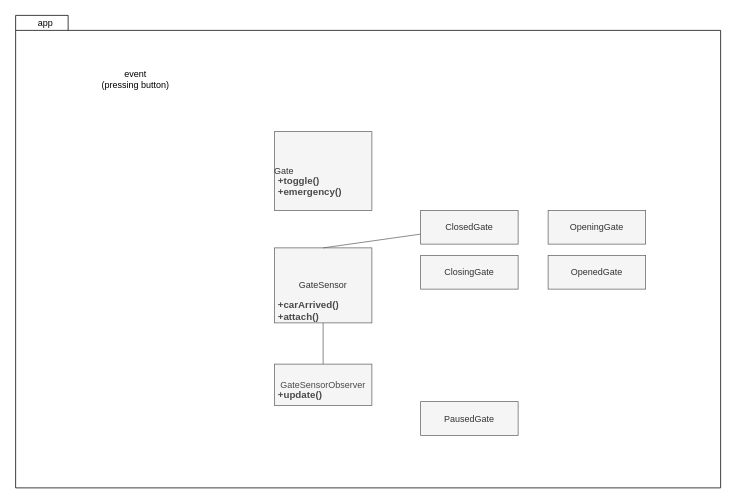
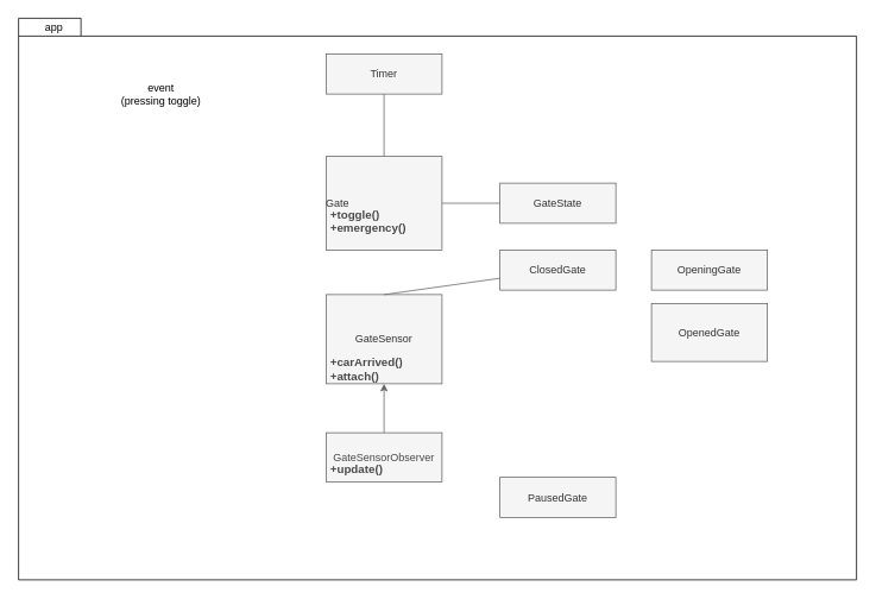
+ <mxCell id="7" value="&lt;span&gt;Timer&lt;/span&gt;" style="whiteSpace=wrap;html=1;fontColor=#333333;strokeColor=#666666;strokeWidth=1;fillColor=#f5f5f5;align=center;spacing=0;" parent="1" vertex="1"><mxGeometry x="365" y="60" width="130" height="45" as="geometry" /></mxCell>
- <mxCell id="3" value="event&lt;br&gt;(pressing button)" style="text;html=1;strokeColor=none;fillColor=none;align=center;verticalAlign=middle;whiteSpace=wrap;rounded=0;" parent="1" vertex="1"><mxGeometry x="130" y="90" width="100" height="30" as="geometry" /></mxCell>
+ <mxCell id="3" value="event&lt;br&gt;(pressing toggle)" style="text;html=1;strokeColor=none;fillColor=none;align=center;verticalAlign=middle;whiteSpace=wrap;rounded=0;" parent="1" vertex="1"><mxGeometry x="130" y="90" width="100" height="30" as="geometry" /></mxCell>
+ <mxCell id="8" value="" style="endArrow=none;endFill=0;endSize=24;html=1;entryX=0.5;entryY=1;entryDx=0;entryDy=0;strokeWidth=1;edgeStyle=orthogonalEdgeStyle;rounded=0;strokeColor=#666666;fillColor=#f5f5f5;exitX=0.5;exitY=0;exitDx=0;exitDy=0;" parent="1" source="6" target="7" edge="1"><mxGeometry width="160" relative="1" as="geometry"><mxPoint x="305" y="196.25" as="sourcePoint" /><mxPoint x="335" y="235" as="targetPoint" /><Array as="points"><mxPoint x="430" y="160" /><mxPoint x="430" y="160" /></Array></mxGeometry></mxCell>
+ <mxCell id="21" value="" style="endArrow=none;html=1;fontSize=13;fontColor=#878C91;strokeColor=#666666;entryX=0;entryY=0.5;entryDx=0;entryDy=0;exitX=1;exitY=0.5;exitDx=0;exitDy=0;" edge="1" parent="1" source="6" target="17"><mxGeometry width="50" height="50" relative="1" as="geometry"><mxPoint x="500" y="250" as="sourcePoint" /><mxPoint x="550" y="200" as="targetPoint" /></mxGeometry></mxCell>
+ <mxCell id="17" value="&lt;span&gt;GateState&lt;/span&gt;" style="whiteSpace=wrap;html=1;fontColor=#333333;strokeColor=#666666;strokeWidth=1;fillColor=#f5f5f5;align=center;spacing=0;" vertex="1" parent="1"><mxGeometry x="560" y="205" width="130" height="45" as="geometry" /></mxCell>
- <mxCell id="14" value="ClosingGate" style="whiteSpace=wrap;html=1;fontColor=#333333;strokeColor=#666666;strokeWidth=1;fillColor=#f5f5f5;align=center;spacing=0;" vertex="1" parent="1"><mxGeometry x="560" y="340" width="130" height="45" as="geometry" /></mxCell>
- <mxCell id="13" value="OpenedGate" style="whiteSpace=wrap;html=1;fontColor=#333333;strokeColor=#666666;strokeWidth=1;fillColor=#f5f5f5;align=center;spacing=0;" vertex="1" parent="1"><mxGeometry x="730" y="340" width="130" height="45" as="geometry" /></mxCell>
+ <mxCell id="13" value="OpenedGate" style="whiteSpace=wrap;html=1;fontColor=#333333;strokeColor=#666666;strokeWidth=1;fillColor=#f5f5f5;align=center;spacing=0;" vertex="1" parent="1"><mxGeometry x="730" y="340" width="130" height="65" as="geometry" /></mxCell>
- <mxCell id="20" value="" style="endArrow=none;html=1;fontSize=13;fontColor=#878C91;strokeColor=#666666;entryX=0.5;entryY=1;entryDx=0;entryDy=0;exitX=0.5;exitY=0;exitDx=0;exitDy=0;" edge="1" parent="1" source="10" target="9"><mxGeometry width="50" height="50" relative="1" as="geometry"><mxPoint x="420" y="490" as="sourcePoint" /><mxPoint x="470" y="440" as="targetPoint" /></mxGeometry></mxCell>
+ <mxCell id="20" value="" style="endArrow=classic;html=1;fontSize=13;fontColor=#878C91;strokeColor=#666666;entryX=0.5;entryY=1;entryDx=0;entryDy=0;exitX=0.5;exitY=0;exitDx=0;exitDy=0;" edge="1" parent="1" source="10" target="9"><mxGeometry width="50" height="50" relative="1" as="geometry"><mxPoint x="420" y="490" as="sourcePoint" /><mxPoint x="470" y="440" as="targetPoint" /></mxGeometry></mxCell>
